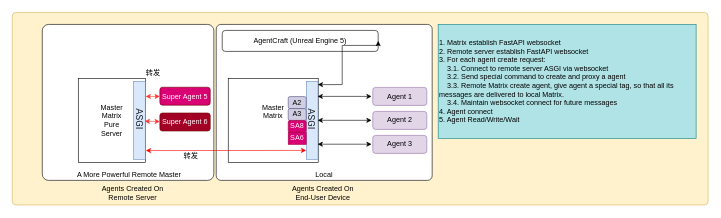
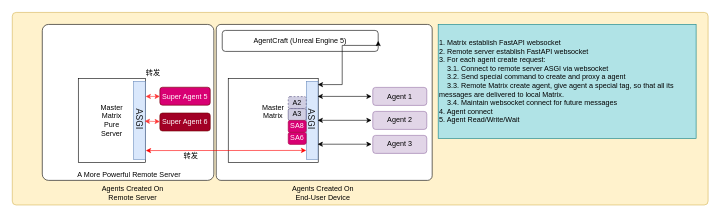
- <mxCell id="27" value="A2" style="rounded=1;whiteSpace=wrap;html=1;fillColor=#d0cee2;strokeColor=#56517e;" parent="1" vertex="1"><mxGeometry x="480" y="160.32" width="30" height="20" as="geometry" /></mxCell>
+ <mxCell id="27" value="A2" style="rounded=1;whiteSpace=wrap;html=1;fillColor=#d0cee2;strokeColor=#56517e;dashed=1;" parent="1" vertex="1"><mxGeometry x="480" y="160.32" width="30" height="20" as="geometry" /></mxCell>
- <mxCell id="30" value="SA6" style="whiteSpace=wrap;html=1;fillColor=#d80073;strokeColor=#A50040;fontColor=#ffffff;rounded=0;" parent="1" vertex="1"><mxGeometry x="480" y="220" width="30" height="20" as="geometry" /></mxCell>
+ <mxCell id="30" value="SA6" style="rounded=1;whiteSpace=wrap;html=1;fillColor=#d80073;strokeColor=#A50040;fontColor=#ffffff;" parent="1" vertex="1"><mxGeometry x="480" y="220" width="30" height="20" as="geometry" /></mxCell>
- <mxCell id="8" value="&lt;span style=&quot;color: rgb(0, 0, 0); font-family: Helvetica; font-size: 12px; font-style: normal; font-variant-ligatures: normal; font-variant-caps: normal; font-weight: 400; letter-spacing: normal; orphans: 2; text-indent: 0px; text-transform: none; widows: 2; word-spacing: 0px; -webkit-text-stroke-width: 0px; text-decoration-thickness: initial; text-decoration-style: initial; text-decoration-color: initial; float: none; display: inline !important;&quot;&gt;A More Powerful Remote Master&lt;/span&gt;" style="text;whiteSpace=wrap;html=1;align=center;labelBackgroundColor=none;verticalAlign=middle;" parent="1" vertex="1"><mxGeometry x="120" y="276" width="190" height="30" as="geometry" /></mxCell>
+ <mxCell id="8" value="&lt;span style=&quot;color: rgb(0, 0, 0); font-family: Helvetica; font-size: 12px; font-style: normal; font-variant-ligatures: normal; font-variant-caps: normal; font-weight: 400; letter-spacing: normal; orphans: 2; text-indent: 0px; text-transform: none; widows: 2; word-spacing: 0px; -webkit-text-stroke-width: 0px; text-decoration-thickness: initial; text-decoration-style: initial; text-decoration-color: initial; float: none; display: inline !important;&quot;&gt;A More Powerful Remote Server&lt;/span&gt;" style="text;whiteSpace=wrap;html=1;align=center;labelBackgroundColor=none;verticalAlign=middle;" parent="1" vertex="1"><mxGeometry x="120" y="276" width="190" height="30" as="geometry" /></mxCell>
- <mxCell id="9" value="&lt;span style=&quot;color: rgb(0, 0, 0); font-family: Helvetica; font-size: 12px; font-style: normal; font-variant-ligatures: normal; font-variant-caps: normal; font-weight: 400; letter-spacing: normal; orphans: 2; text-indent: 0px; text-transform: none; widows: 2; word-spacing: 0px; -webkit-text-stroke-width: 0px; text-decoration-thickness: initial; text-decoration-style: initial; text-decoration-color: initial; float: none; display: inline !important;&quot;&gt;Local&lt;/span&gt;" style="text;whiteSpace=wrap;html=1;align=center;labelBackgroundColor=none;verticalAlign=middle;" parent="1" vertex="1"><mxGeometry x="485" y="281" width="110" height="20" as="geometry" /></mxCell>
